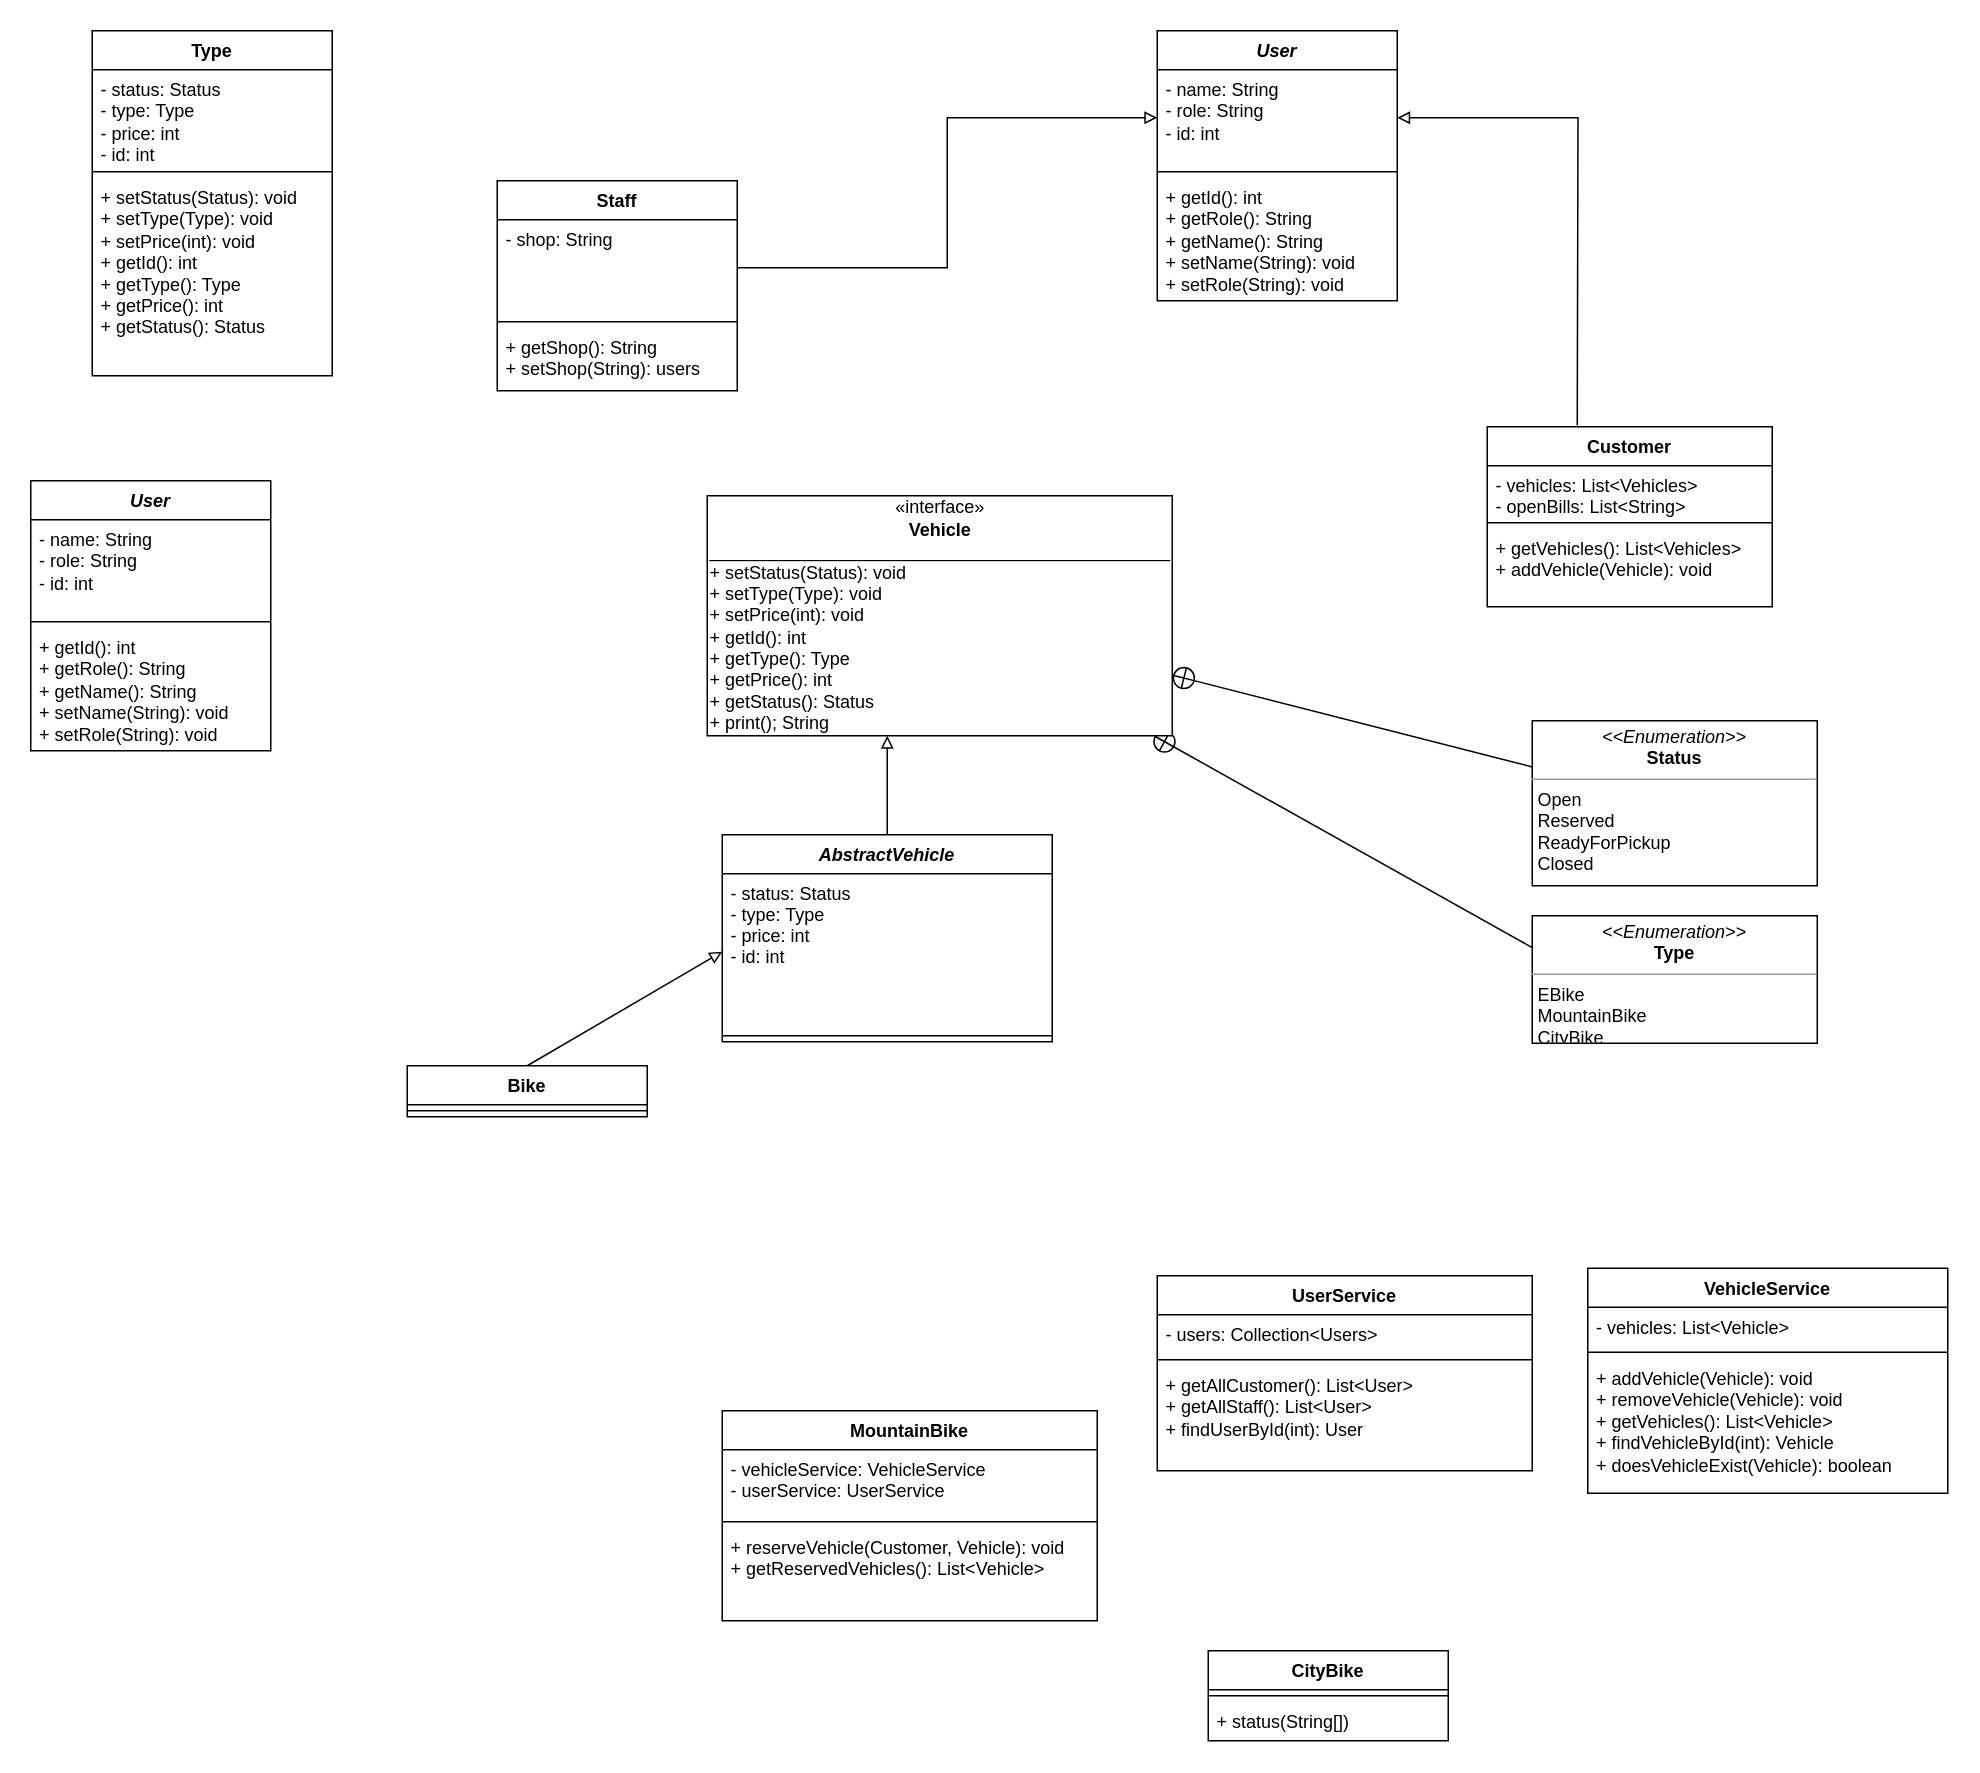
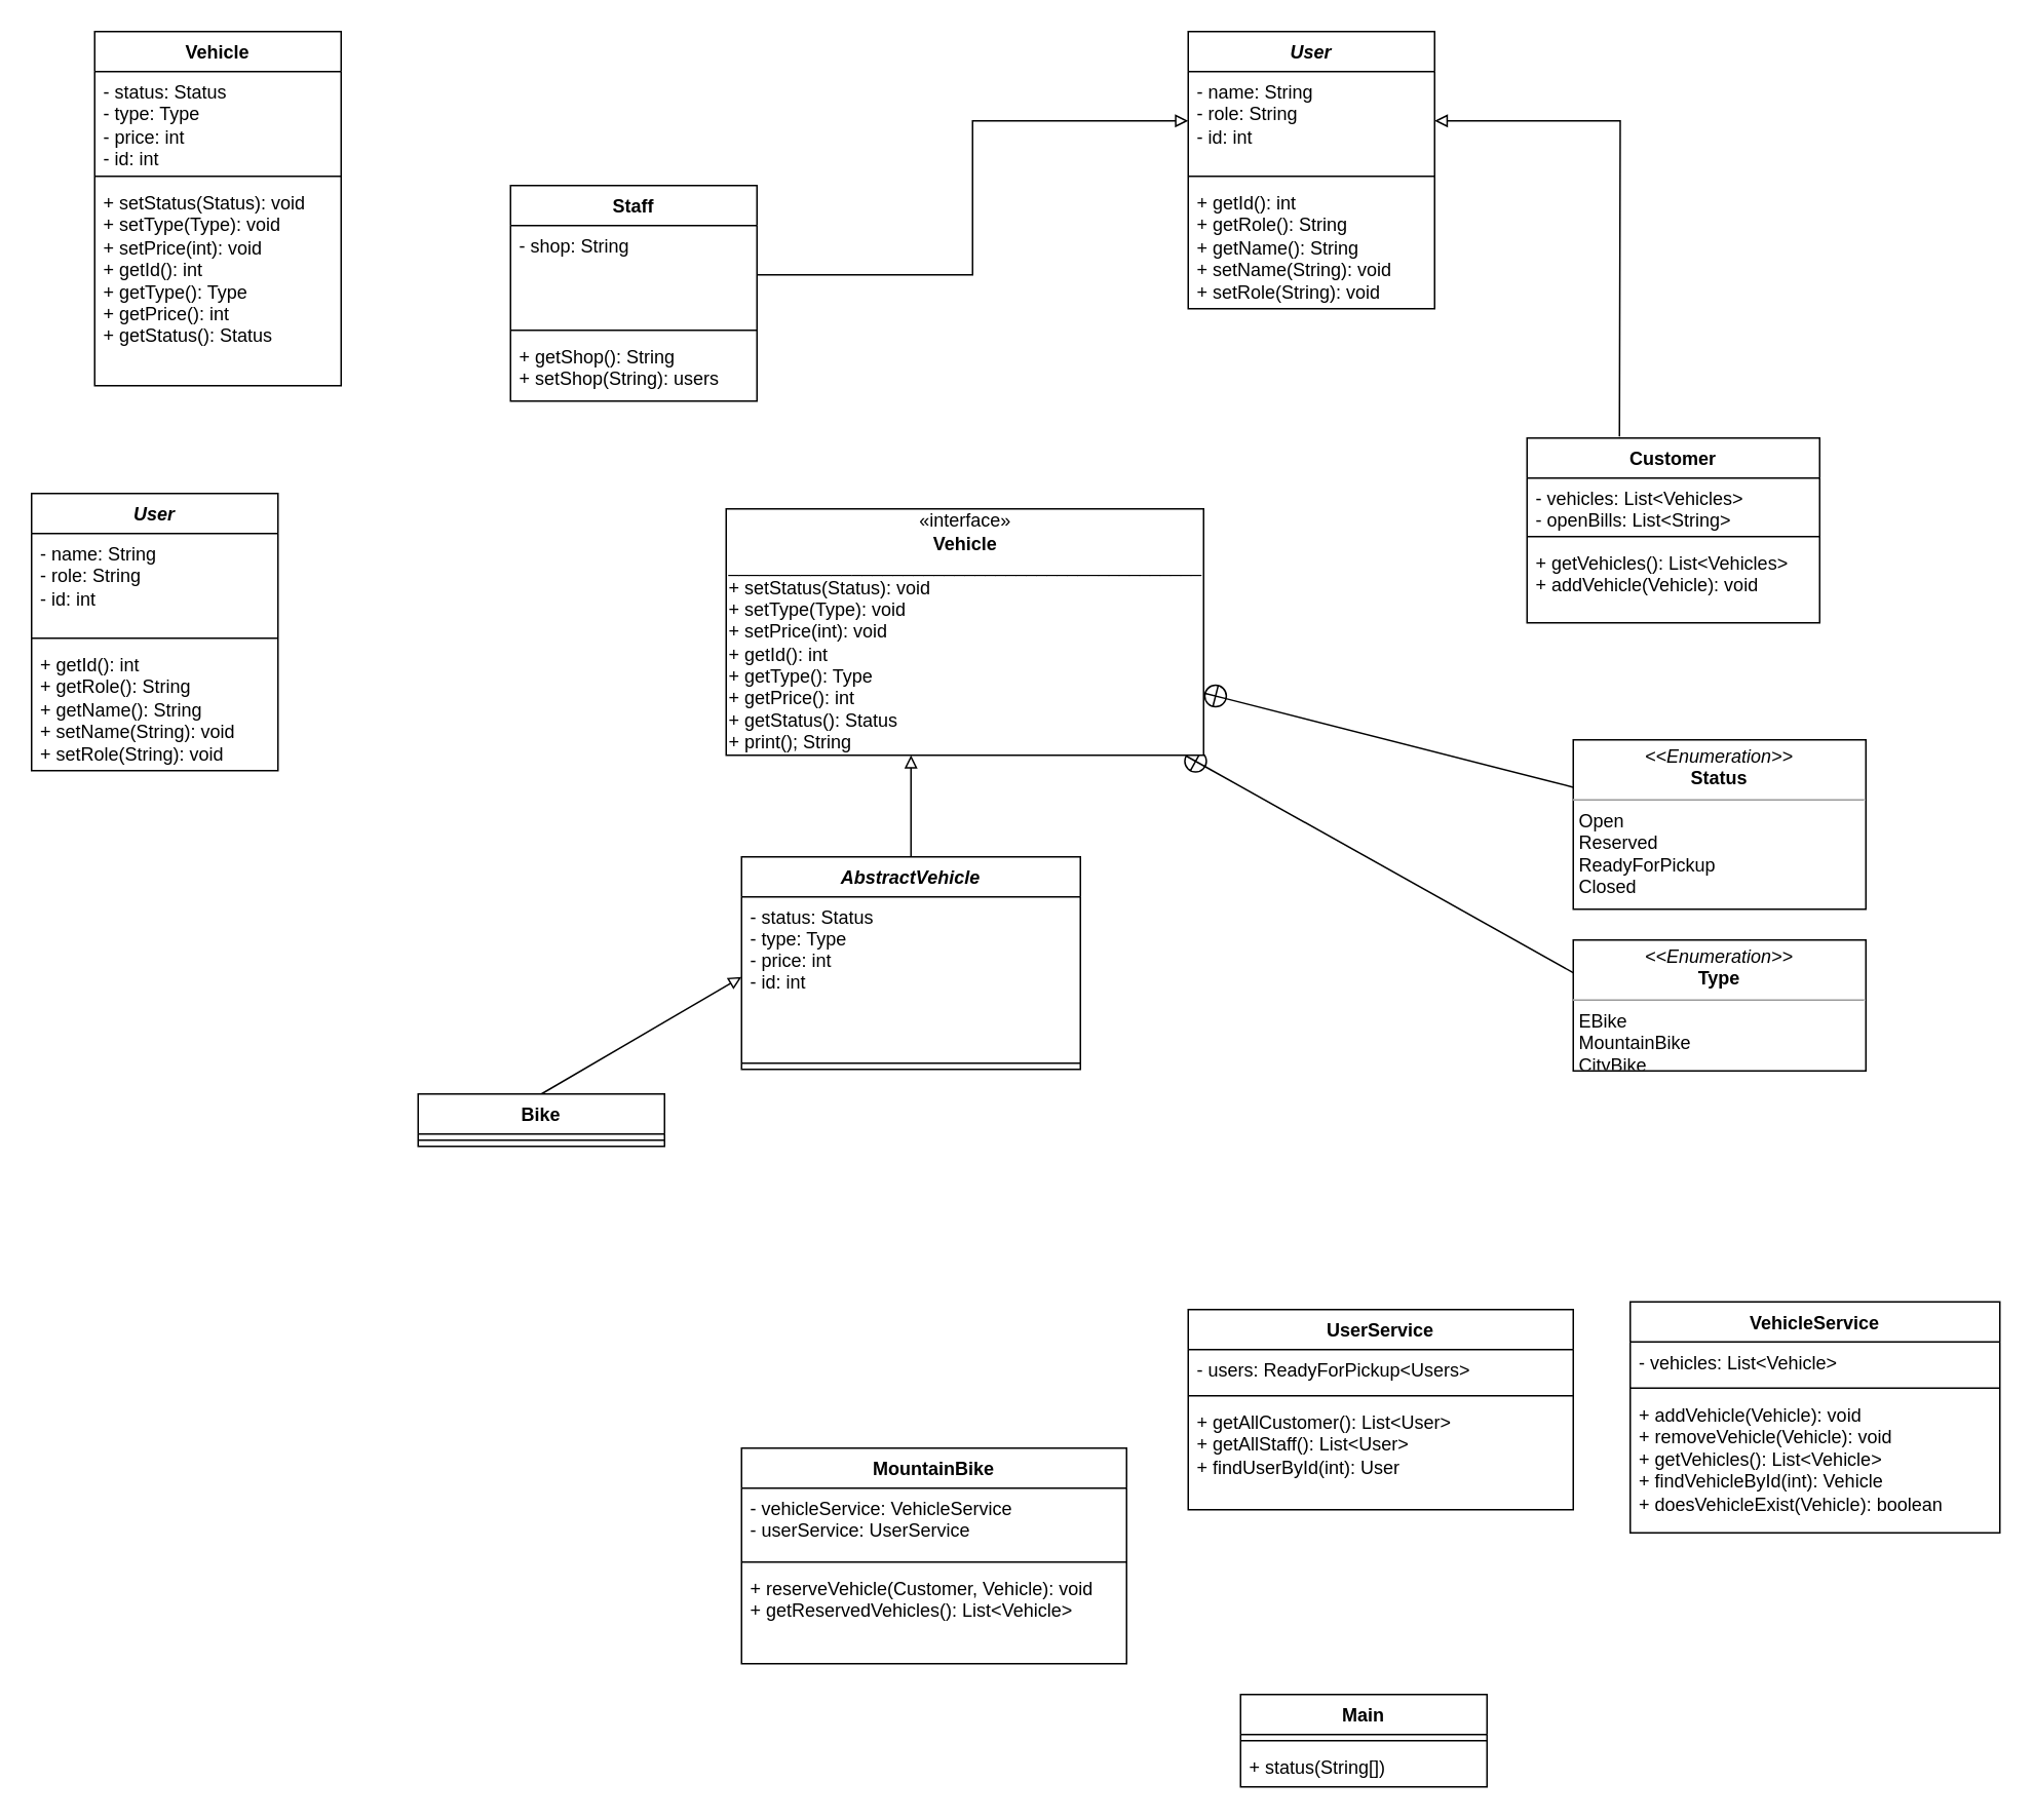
- <mxCell id="16" value="Type" style="swimlane;fontStyle=1;align=center;verticalAlign=top;childLayout=stackLayout;horizontal=1;startSize=26;horizontalStack=0;resizeParent=1;resizeParentMax=0;resizeLast=0;collapsible=1;marginBottom=0;whiteSpace=wrap;html=1;" parent="1" vertex="1"><mxGeometry x="61" y="20" width="160" height="230" as="geometry" /></mxCell>
+ <mxCell id="16" value="Vehicle" style="swimlane;fontStyle=1;align=center;verticalAlign=top;childLayout=stackLayout;horizontal=1;startSize=26;horizontalStack=0;resizeParent=1;resizeParentMax=0;resizeLast=0;collapsible=1;marginBottom=0;whiteSpace=wrap;html=1;" parent="1" vertex="1"><mxGeometry x="61" y="20" width="160" height="230" as="geometry" /></mxCell>
- <mxCell id="29" value="- users: Collection&amp;lt;Users&amp;gt;" style="text;strokeColor=none;fillColor=none;align=left;verticalAlign=top;spacingLeft=4;spacingRight=4;overflow=hidden;rotatable=0;points=[[0,0.5],[1,0.5]];portConstraint=eastwest;whiteSpace=wrap;html=1;" parent="28" vertex="1"><mxGeometry y="26" width="250" height="26" as="geometry" /></mxCell>
+ <mxCell id="29" value="- users: ReadyForPickup&amp;lt;Users&amp;gt;" style="text;strokeColor=none;fillColor=none;align=left;verticalAlign=top;spacingLeft=4;spacingRight=4;overflow=hidden;rotatable=0;points=[[0,0.5],[1,0.5]];portConstraint=eastwest;whiteSpace=wrap;html=1;" parent="28" vertex="1"><mxGeometry y="26" width="250" height="26" as="geometry" /></mxCell>
- <mxCell id="36" value="CityBike" style="swimlane;fontStyle=1;align=center;verticalAlign=top;childLayout=stackLayout;horizontal=1;startSize=26;horizontalStack=0;resizeParent=1;resizeParentMax=0;resizeLast=0;collapsible=1;marginBottom=0;whiteSpace=wrap;html=1;" parent="1" vertex="1"><mxGeometry x="805" y="1100" width="160" height="60" as="geometry" /></mxCell>
+ <mxCell id="36" value="Main" style="swimlane;fontStyle=1;align=center;verticalAlign=top;childLayout=stackLayout;horizontal=1;startSize=26;horizontalStack=0;resizeParent=1;resizeParentMax=0;resizeLast=0;collapsible=1;marginBottom=0;whiteSpace=wrap;html=1;" parent="1" vertex="1"><mxGeometry x="805" y="1100" width="160" height="60" as="geometry" /></mxCell>
